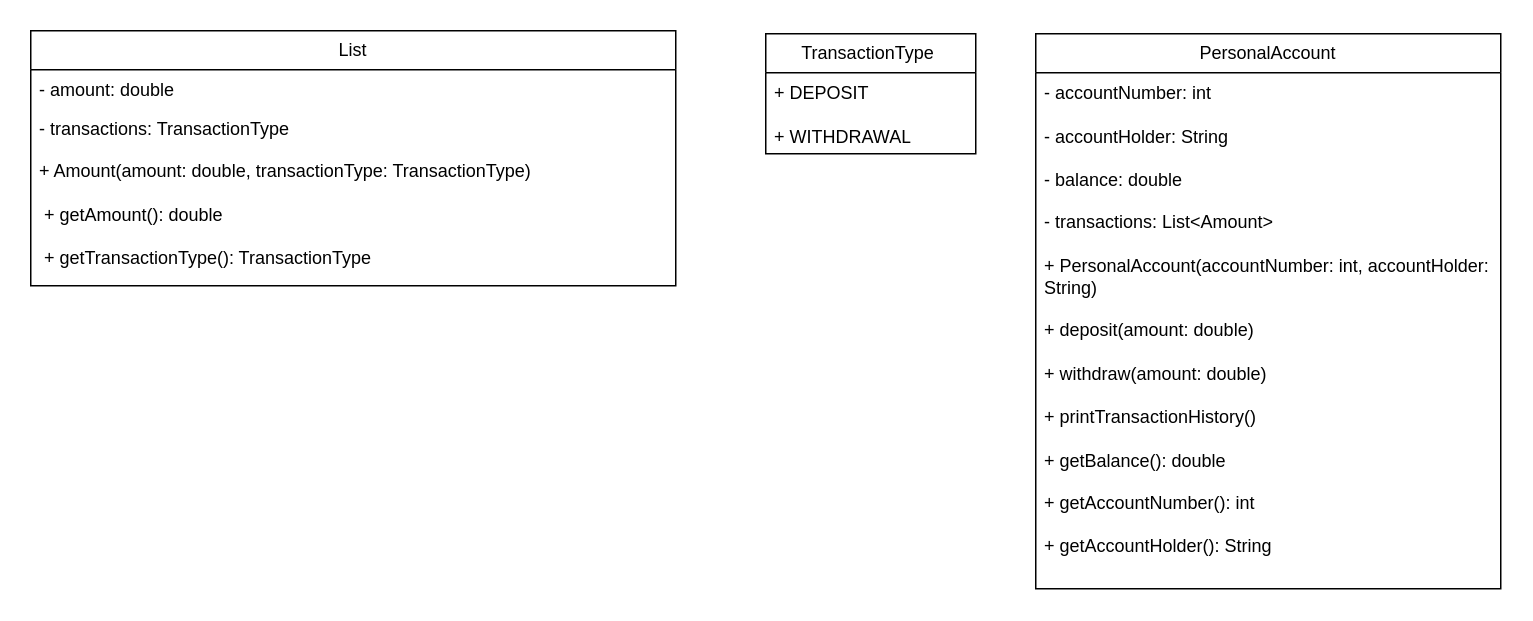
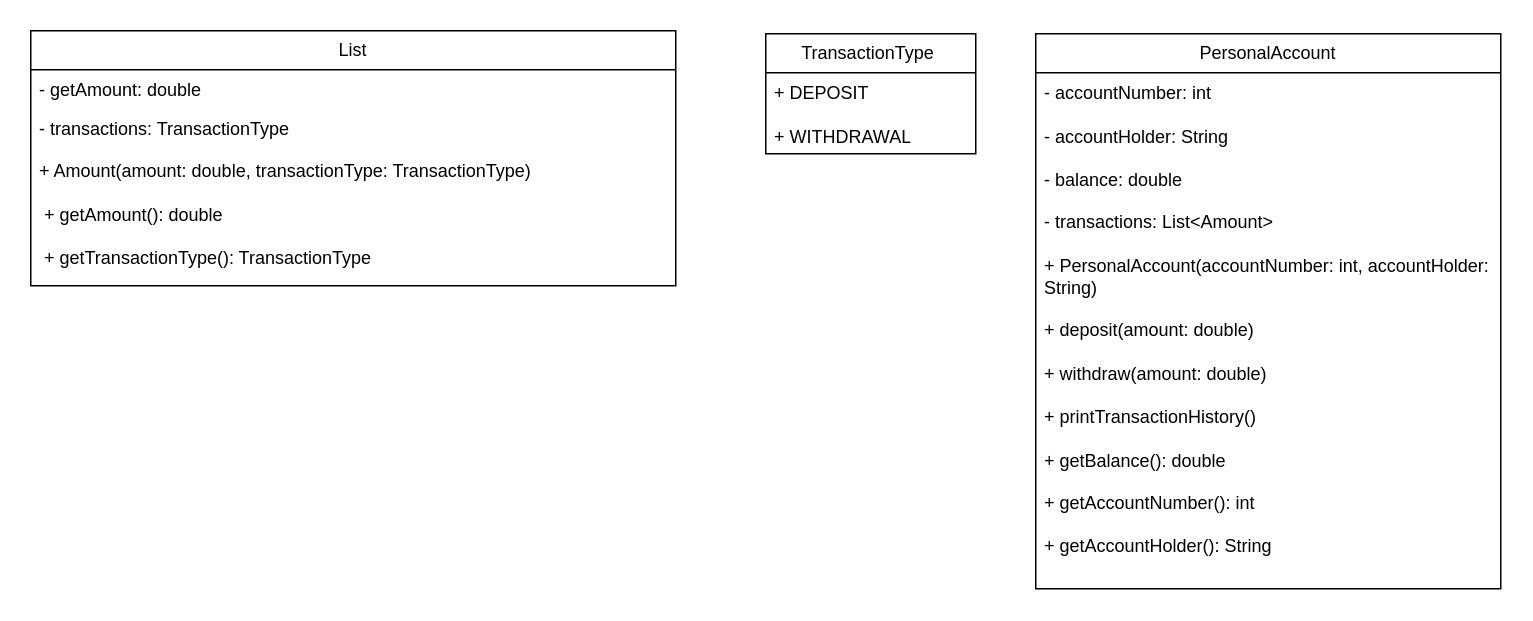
- <mxCell id="5" value="- amount: double" style="text;strokeColor=none;fillColor=none;align=left;verticalAlign=top;spacingLeft=4;spacingRight=4;overflow=hidden;rotatable=0;points=[[0,0.5],[1,0.5]];portConstraint=eastwest;whiteSpace=wrap;html=1;" vertex="1" parent="4"><mxGeometry y="26" width="430" height="26" as="geometry" /></mxCell>
+ <mxCell id="5" value="- getAmount: double" style="text;strokeColor=none;fillColor=none;align=left;verticalAlign=top;spacingLeft=4;spacingRight=4;overflow=hidden;rotatable=0;points=[[0,0.5],[1,0.5]];portConstraint=eastwest;whiteSpace=wrap;html=1;" vertex="1" parent="4"><mxGeometry y="26" width="430" height="26" as="geometry" /></mxCell>
